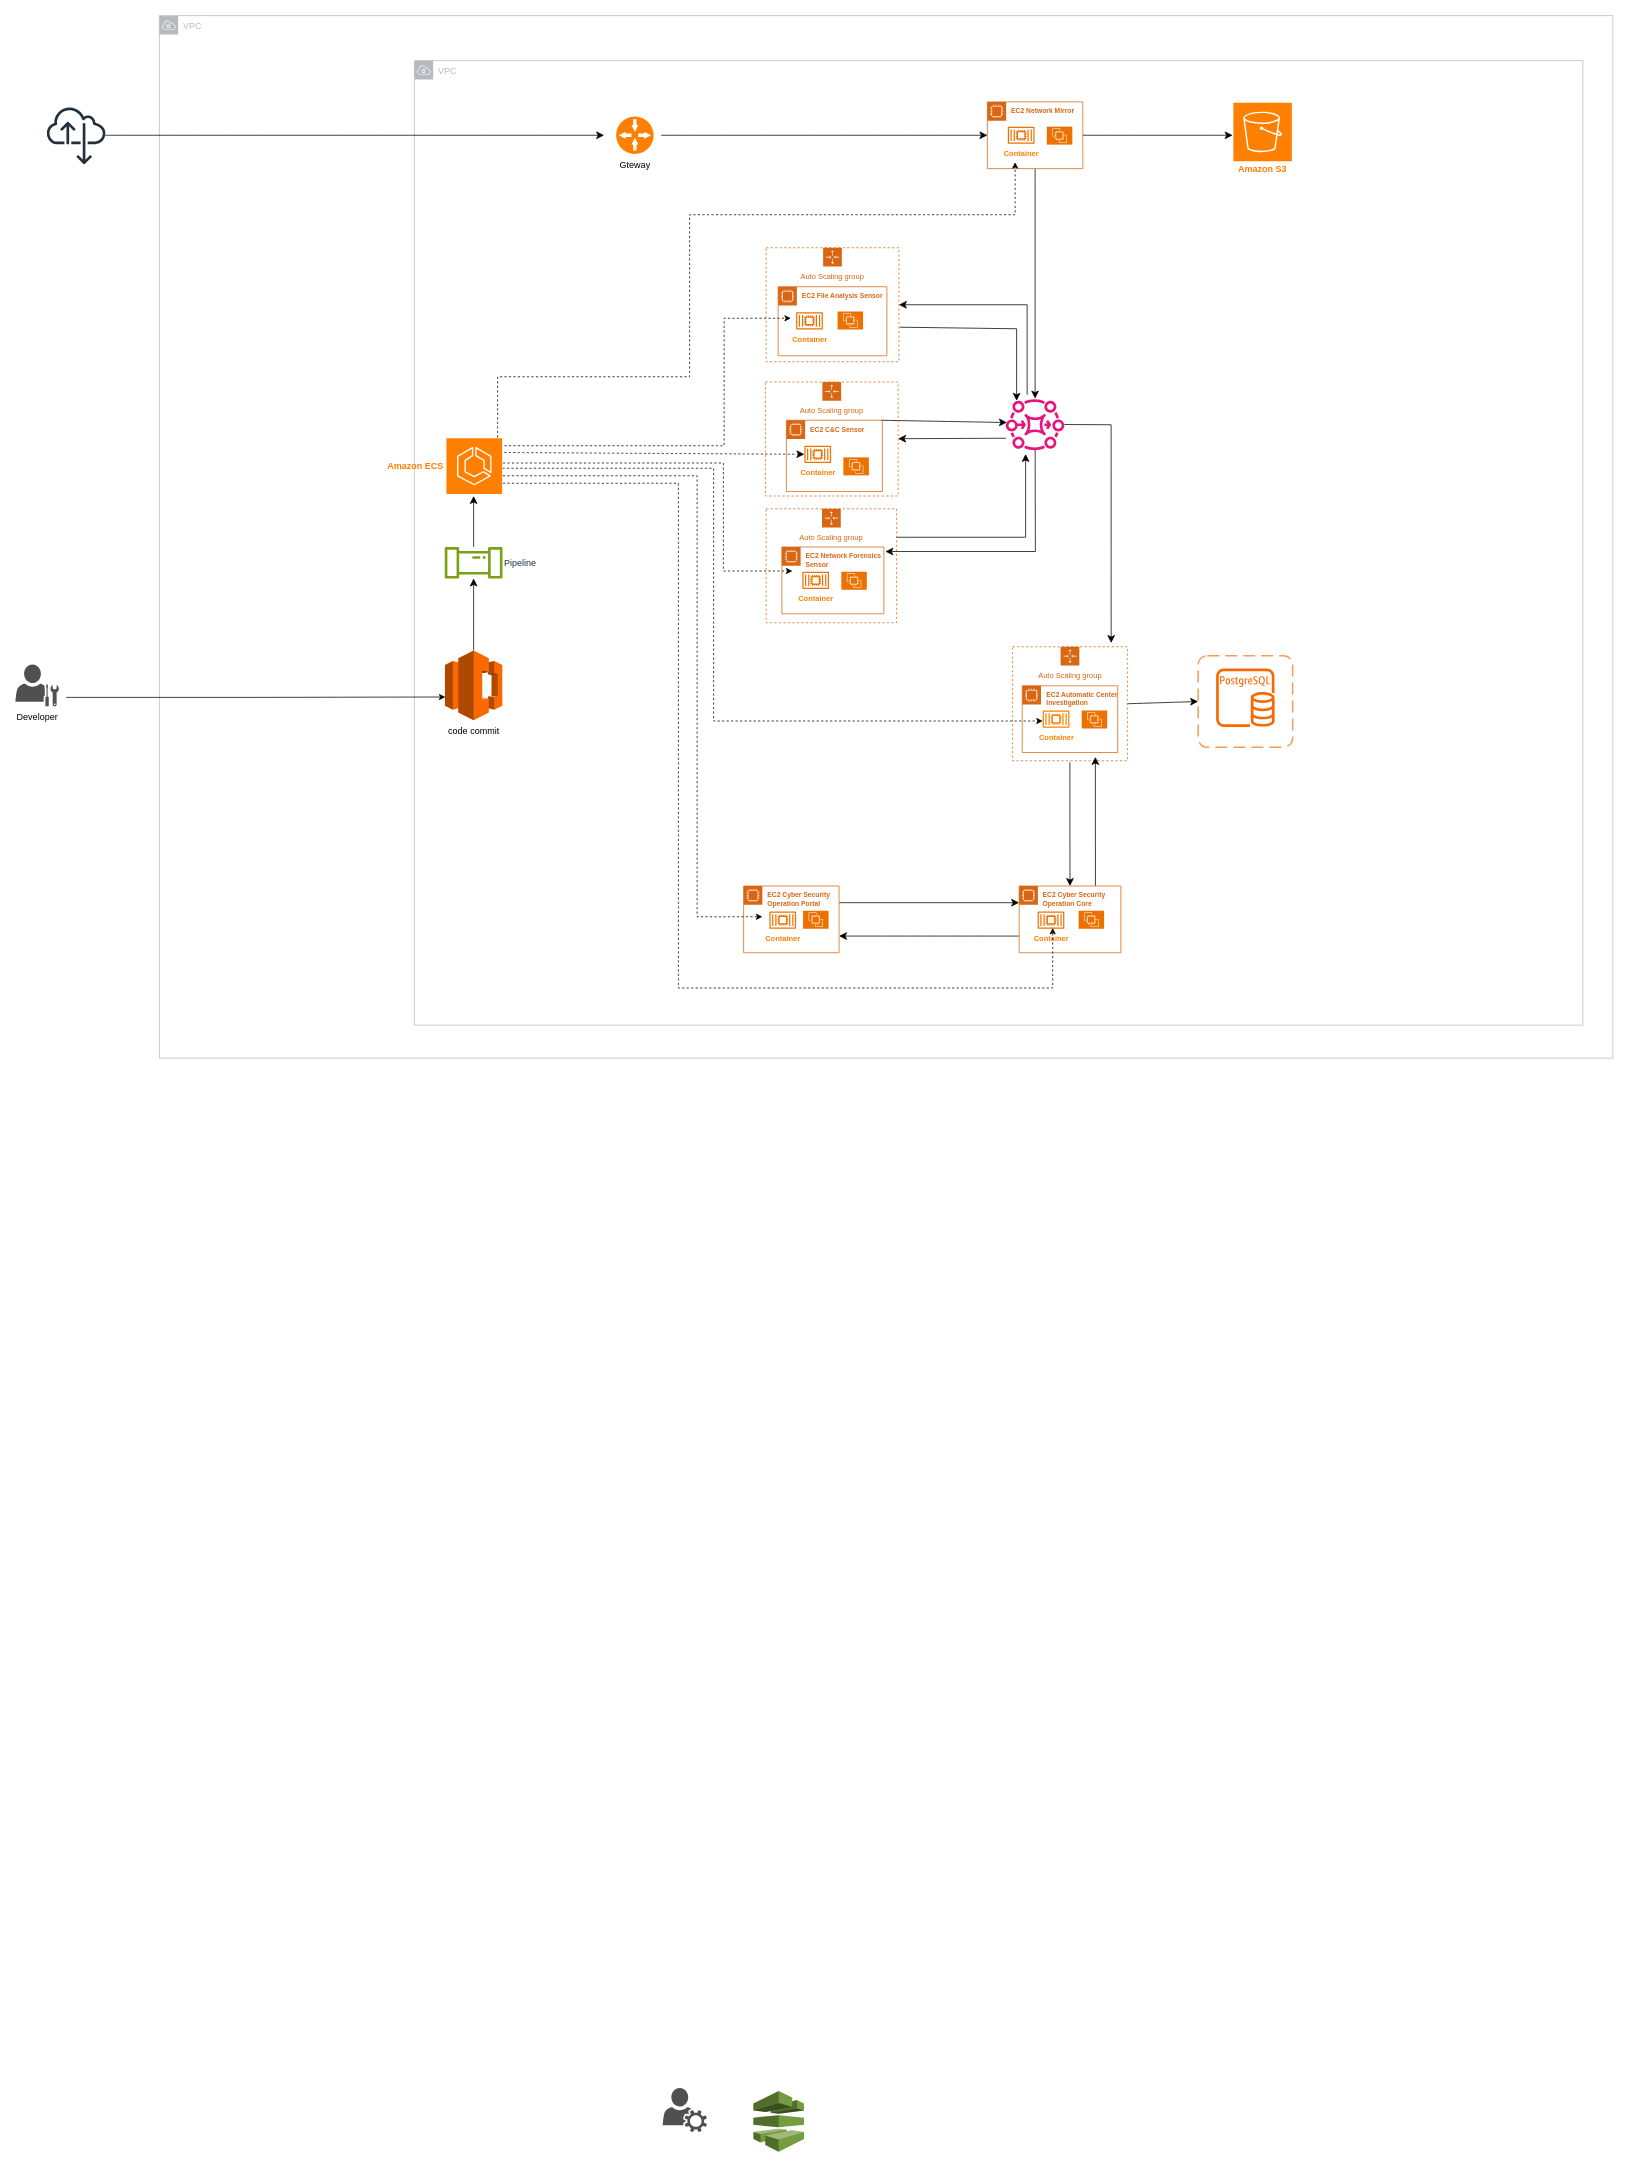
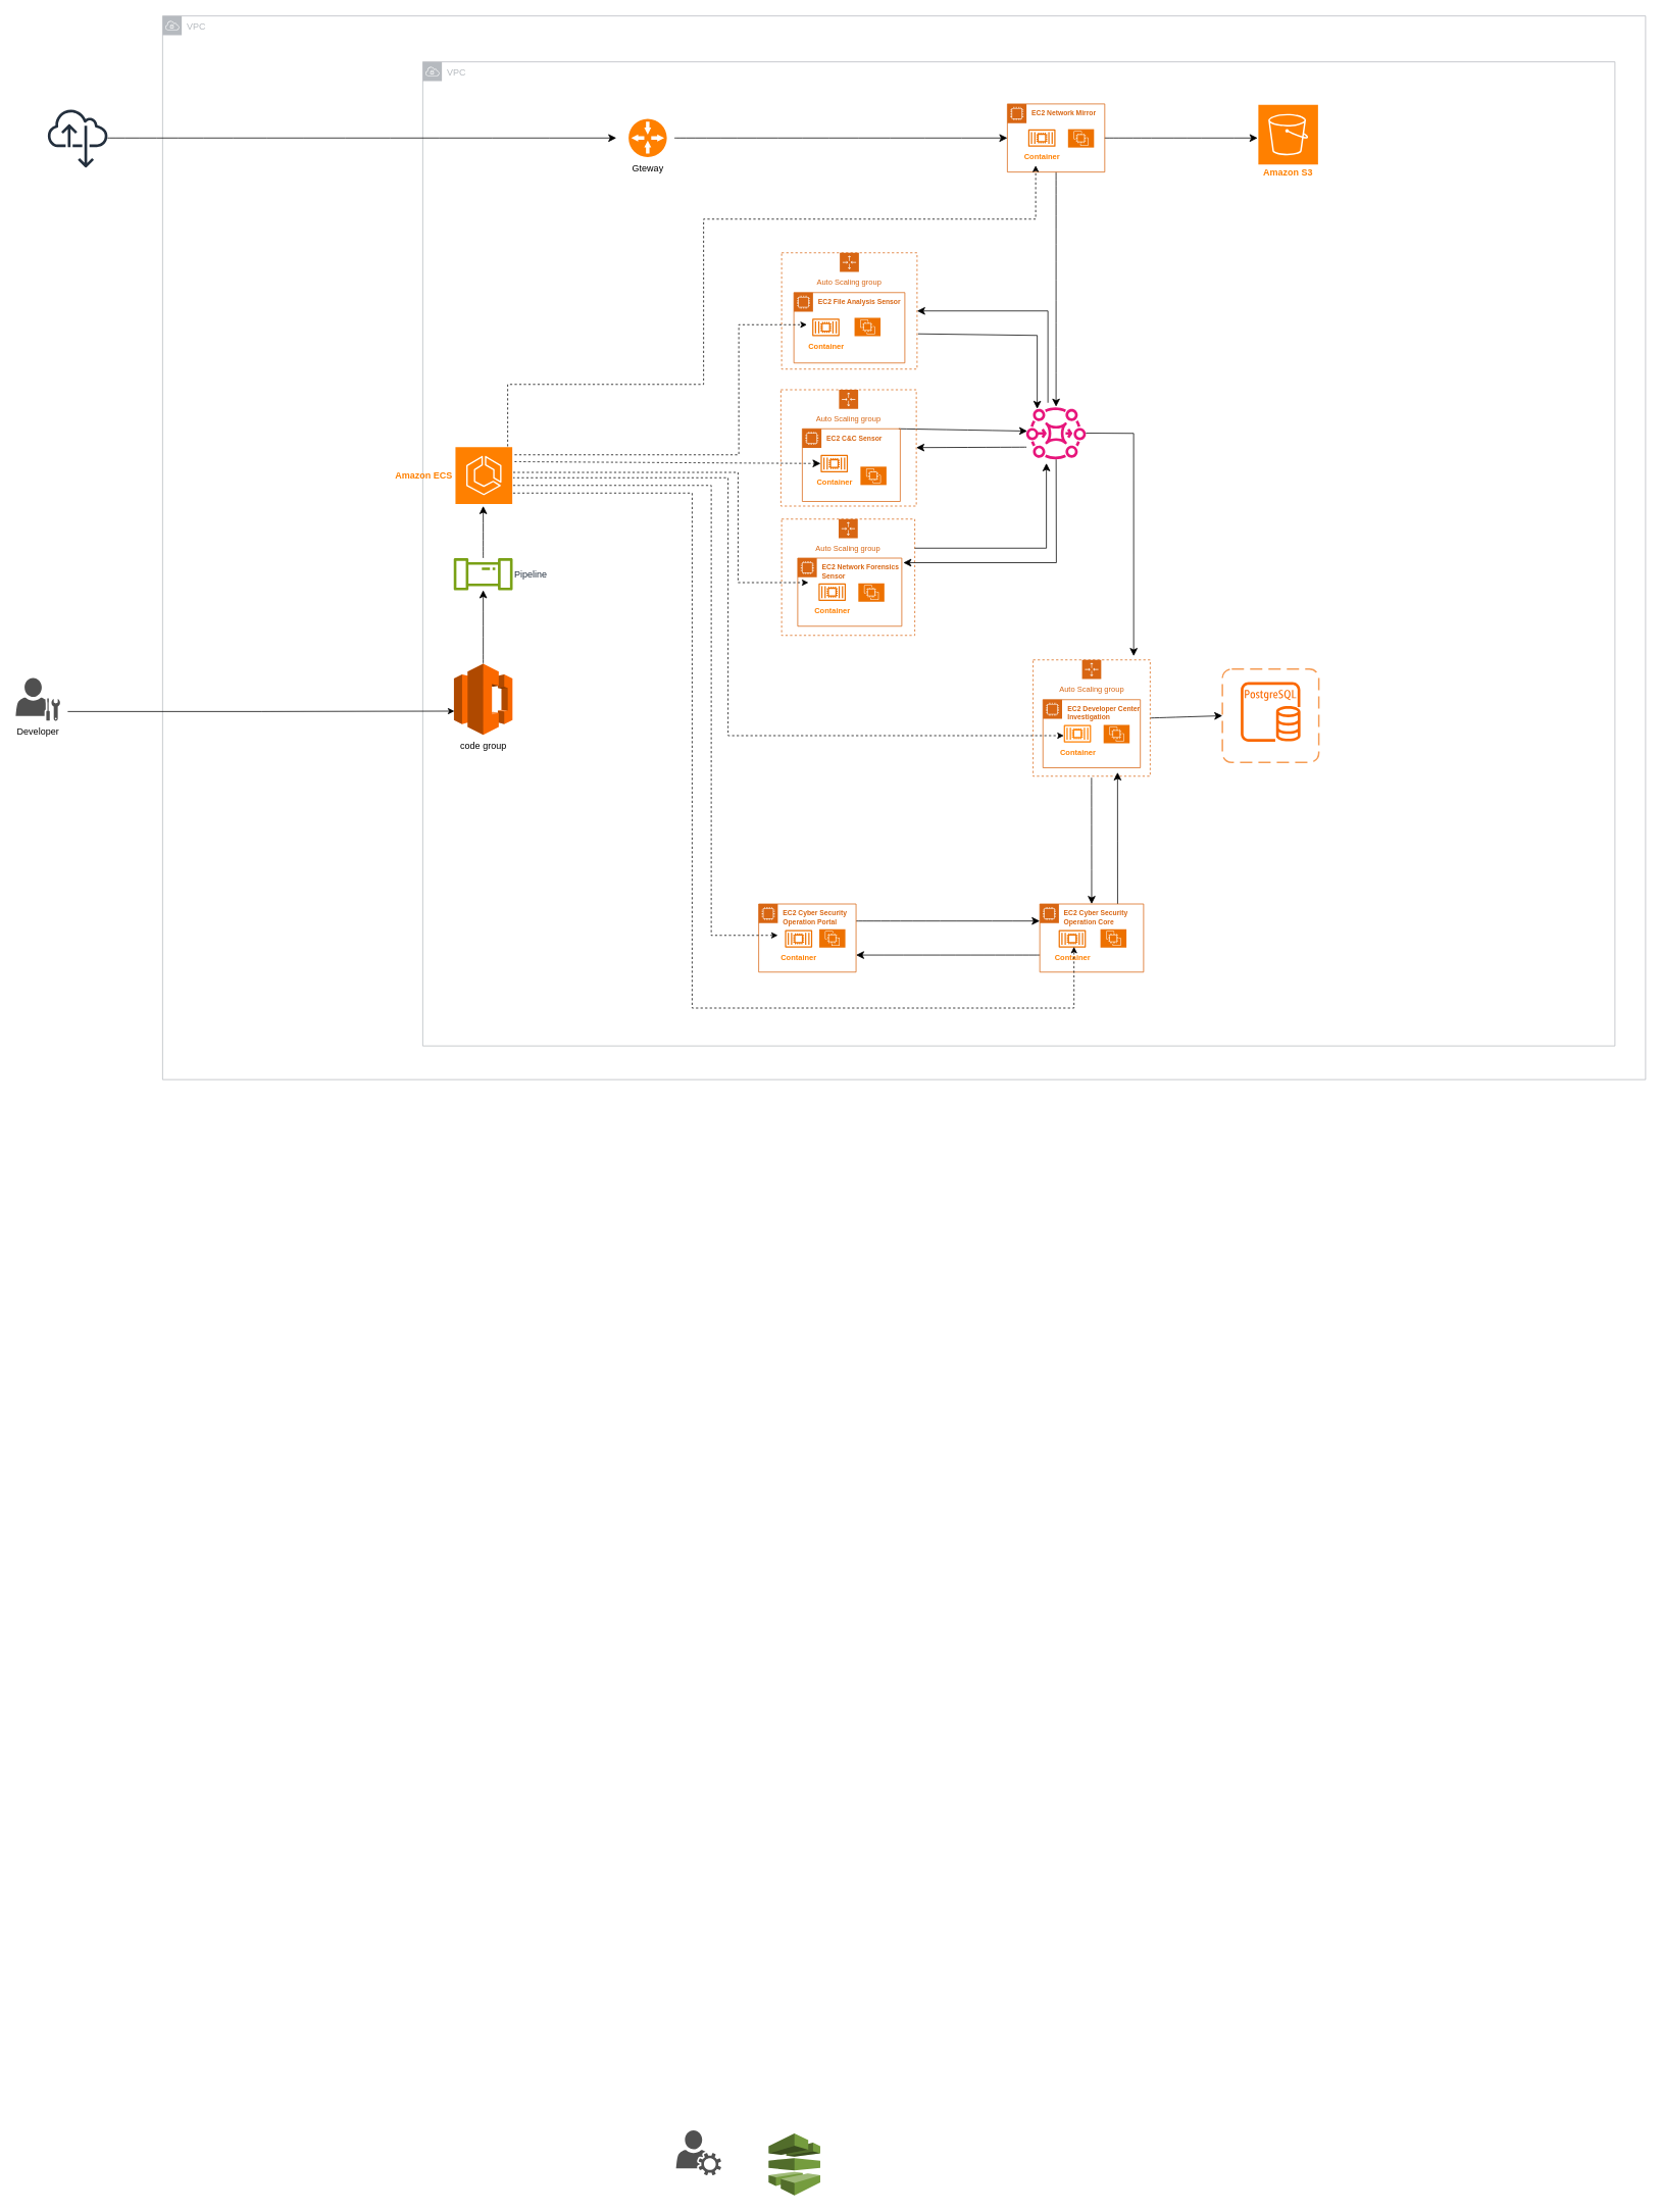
- <mxCell id="36" value="EC2 Automatic Center Investigation&amp;nbsp;" style="points=[[0,0],[0.25,0],[0.5,0],[0.75,0],[1,0],[1,0.25],[1,0.5],[1,0.75],[1,1],[0.75,1],[0.5,1],[0.25,1],[0,1],[0,0.75],[0,0.5],[0,0.25]];outlineConnect=0;gradientColor=none;html=1;whiteSpace=wrap;fontSize=9;fontStyle=1;container=1;pointerEvents=0;collapsible=0;recursiveResize=0;shape=mxgraph.aws4.group;grIcon=mxgraph.aws4.group_ec2_instance_contents;strokeColor=#D86613;fillColor=none;verticalAlign=top;align=left;spacingLeft=30;fontColor=#D86613;dashed=0;" parent="1" vertex="1"><mxGeometry x="1362.5" y="913.5" width="127.25" height="89" as="geometry" /></mxCell>
+ <mxCell id="36" value="EC2 Developer Center Investigation&amp;nbsp;" style="points=[[0,0],[0.25,0],[0.5,0],[0.75,0],[1,0],[1,0.25],[1,0.5],[1,0.75],[1,1],[0.75,1],[0.5,1],[0.25,1],[0,1],[0,0.75],[0,0.5],[0,0.25]];outlineConnect=0;gradientColor=none;html=1;whiteSpace=wrap;fontSize=9;fontStyle=1;container=1;pointerEvents=0;collapsible=0;recursiveResize=0;shape=mxgraph.aws4.group;grIcon=mxgraph.aws4.group_ec2_instance_contents;strokeColor=#D86613;fillColor=none;verticalAlign=top;align=left;spacingLeft=30;fontColor=#D86613;dashed=0;" parent="1" vertex="1"><mxGeometry x="1362.5" y="913.5" width="127.25" height="89" as="geometry" /></mxCell>
- <mxCell id="6" value="code commit" style="outlineConnect=0;dashed=0;verticalLabelPosition=bottom;verticalAlign=top;align=center;html=1;shape=mxgraph.aws3.codecommit;fillColor=#fa6800;fontColor=#000000;strokeColor=#C73500;fontStyle=0" parent="1" vertex="1"><mxGeometry x="592.75" y="866.5" width="76.5" height="93" as="geometry" /></mxCell>
+ <mxCell id="6" value="code group" style="outlineConnect=0;dashed=0;verticalLabelPosition=bottom;verticalAlign=top;align=center;html=1;shape=mxgraph.aws3.codecommit;fillColor=#fa6800;fontColor=#000000;strokeColor=#C73500;fontStyle=0" parent="1" vertex="1"><mxGeometry x="592.75" y="866.5" width="76.5" height="93" as="geometry" /></mxCell>
